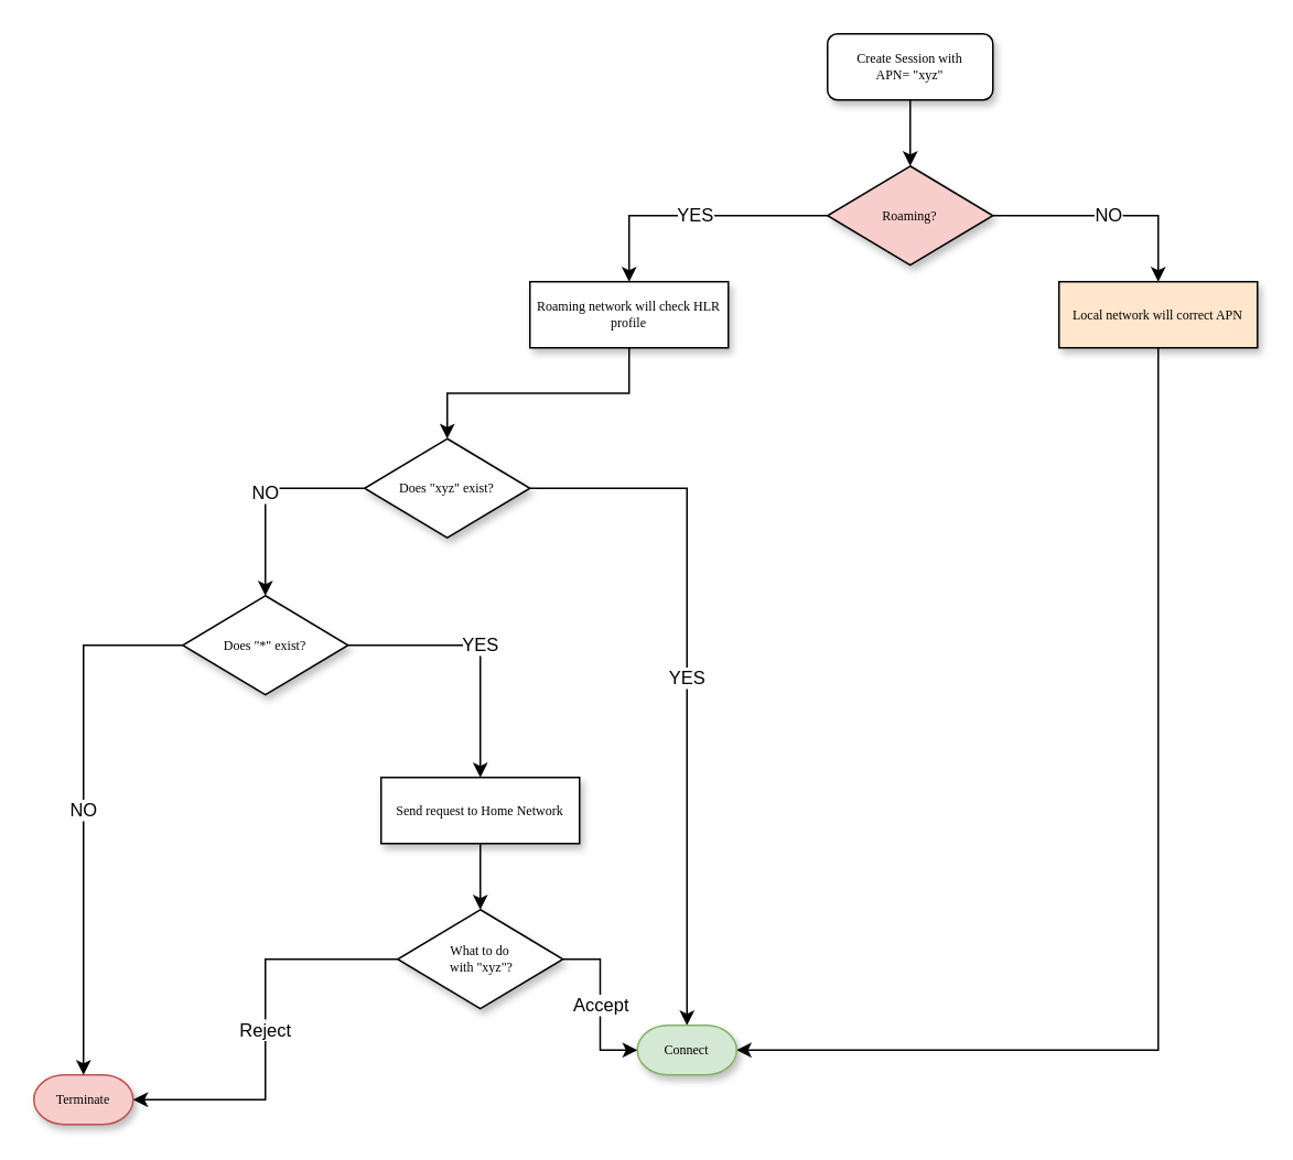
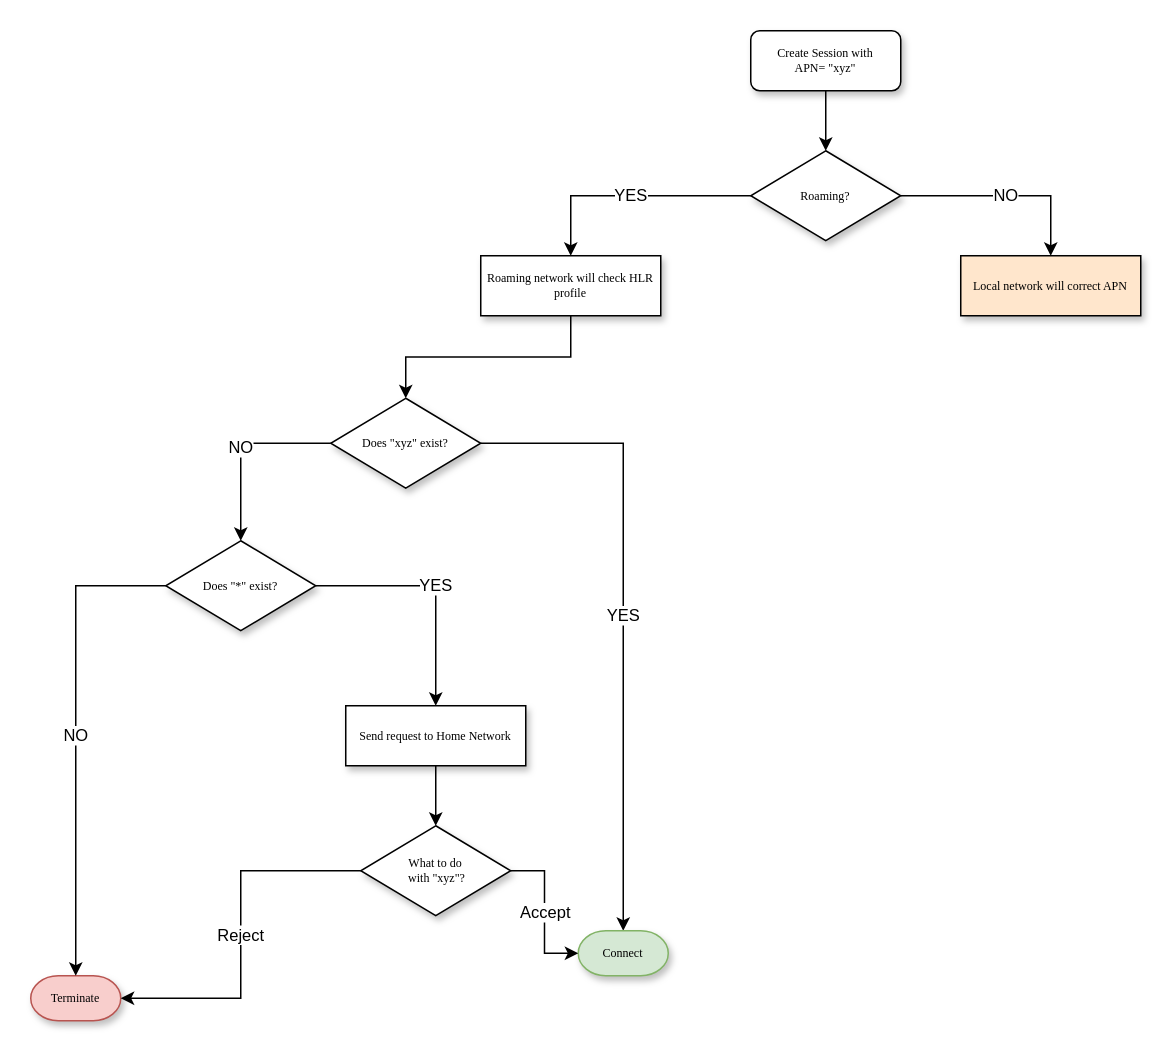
- <mxCell id="6" value="Roaming?" style="rhombus;whiteSpace=wrap;html=1;rounded=0;shadow=1;labelBackgroundColor=none;strokeWidth=1;fontFamily=Verdana;fontSize=8;align=center;fillColor=#f8cecc;" vertex="1" parent="1"><mxGeometry x="500" y="100" width="100" height="60" as="geometry" /></mxCell>
+ <mxCell id="6" value="Roaming?" style="rhombus;whiteSpace=wrap;html=1;rounded=0;shadow=1;labelBackgroundColor=none;strokeWidth=1;fontFamily=Verdana;fontSize=8;align=center;" vertex="1" parent="1"><mxGeometry x="500" y="100" width="100" height="60" as="geometry" /></mxCell>
- <mxCell id="7" style="edgeStyle=orthogonalEdgeStyle;rounded=0;orthogonalLoop=1;jettySize=auto;html=1;exitX=0.5;exitY=1;exitDx=0;exitDy=0;entryX=1;entryY=0.5;entryDx=0;entryDy=0;entryPerimeter=0;" edge="1" parent="1" source="8" target="14"><mxGeometry relative="1" as="geometry" /></mxCell>
